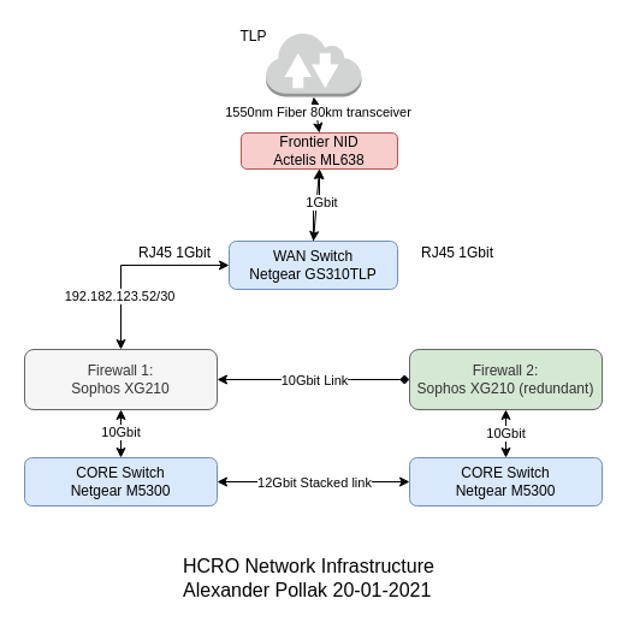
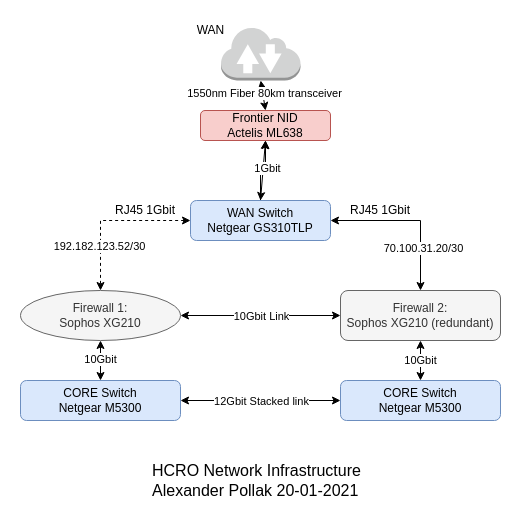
- <mxCell id="11" value="TLP" style="text;html=1;align=center;verticalAlign=middle;resizable=0;points=[];autosize=1;" parent="1" vertex="1"><mxGeometry x="190" width="40" height="20" as="geometry" y="20" /></mxCell>
+ <mxCell id="11" value="WAN" style="text;html=1;align=center;verticalAlign=middle;resizable=0;points=[];autosize=1;" parent="1" vertex="1"><mxGeometry x="190" width="40" height="20" as="geometry" y="20" /></mxCell>
- <mxCell id="9" value="" style="endArrow=classic;startArrow=classic;html=1;entryX=0.5;entryY=0;entryDx=0;entryDy=0;exitX=0;exitY=0.5;exitDx=0;exitDy=0;rounded=0;" parent="1" source="14" target="8" edge="1"><mxGeometry width="50" height="50" relative="1" as="geometry"><mxPoint x="245" y="154" as="sourcePoint" /><mxPoint x="-20" y="334" as="targetPoint" /><Array as="points"><mxPoint x="100" y="220" /></Array></mxGeometry></mxCell>
+ <mxCell id="9" value="" style="endArrow=classic;startArrow=classic;html=1;entryX=0.5;entryY=0;entryDx=0;entryDy=0;exitX=0;exitY=0.5;exitDx=0;exitDy=0;rounded=0;dashed=1;" parent="1" source="14" target="8" edge="1"><mxGeometry width="50" height="50" relative="1" as="geometry"><mxPoint x="245" y="154" as="sourcePoint" /><mxPoint x="-20" y="334" as="targetPoint" /><Array as="points"><mxPoint x="100" y="220" /></Array></mxGeometry></mxCell>
+ <mxCell id="21" value="" style="endArrow=classic;startArrow=classic;html=1;entryX=0.5;entryY=0;entryDx=0;entryDy=0;exitX=1;exitY=0.5;exitDx=0;exitDy=0;rounded=0;" parent="1" source="14" target="20" edge="1"><mxGeometry width="50" height="50" relative="1" as="geometry"><mxPoint x="290" y="440" as="sourcePoint" /><mxPoint x="200" y="505" as="targetPoint" /><Array as="points"><mxPoint x="420" y="220" /></Array></mxGeometry></mxCell>
+ <mxCell id="22" value="70.100.31.20/30" style="edgeLabel;html=1;align=center;verticalAlign=middle;resizable=0;points=[];" parent="21" vertex="1" connectable="0"><mxGeometry x="-0.036" y="-1" relative="1" as="geometry"><mxPoint x="15" y="26.0" as="offset" /></mxGeometry></mxCell>
- <mxCell id="8" value="Firewall 1:&lt;br&gt;Sophos XG210" style="rounded=1;whiteSpace=wrap;html=1;fillColor=#f5f5f5;strokeColor=#666666;fontColor=#333333;" parent="1" vertex="1"><mxGeometry x="20" y="290" width="160" height="50" as="geometry" /></mxCell>
+ <mxCell id="8" value="Firewall 1:&lt;br&gt;Sophos XG210" style="ellipse;whiteSpace=wrap;html=1;fillColor=#f5f5f5;strokeColor=#666666;fontColor=#333333;" parent="1" vertex="1"><mxGeometry x="20" y="290" width="160" height="50" as="geometry" /></mxCell>
- <mxCell id="4" style="edgeStyle=orthogonalEdgeStyle;rounded=0;orthogonalLoop=1;jettySize=auto;html=1;entryX=0;entryY=0.5;entryDx=0;entryDy=0;startArrow=classic;startFill=1;endArrow=diamond;" edge="1" parent="1" source="8" target="20"><mxGeometry relative="1" as="geometry" /></mxCell>
+ <mxCell id="4" style="edgeStyle=orthogonalEdgeStyle;rounded=0;orthogonalLoop=1;jettySize=auto;html=1;entryX=0;entryY=0.5;entryDx=0;entryDy=0;startArrow=classic;startFill=1;" edge="1" parent="1" source="8" target="20"><mxGeometry relative="1" as="geometry" /></mxCell>
- <mxCell id="20" value="Firewall 2:&lt;br&gt;Sophos XG210 (redundant)" style="rounded=1;whiteSpace=wrap;html=1;fillColor=#d5e8d4;strokeColor=#666666;fontColor=#333333;" parent="1" vertex="1"><mxGeometry x="340" y="290" width="160" height="50" as="geometry" /></mxCell>
+ <mxCell id="20" value="Firewall 2:&lt;br&gt;Sophos XG210 (redundant)" style="rounded=1;whiteSpace=wrap;html=1;fillColor=#f5f5f5;strokeColor=#666666;fontColor=#333333;" parent="1" vertex="1"><mxGeometry x="340" y="290" width="160" height="50" as="geometry" /></mxCell>
